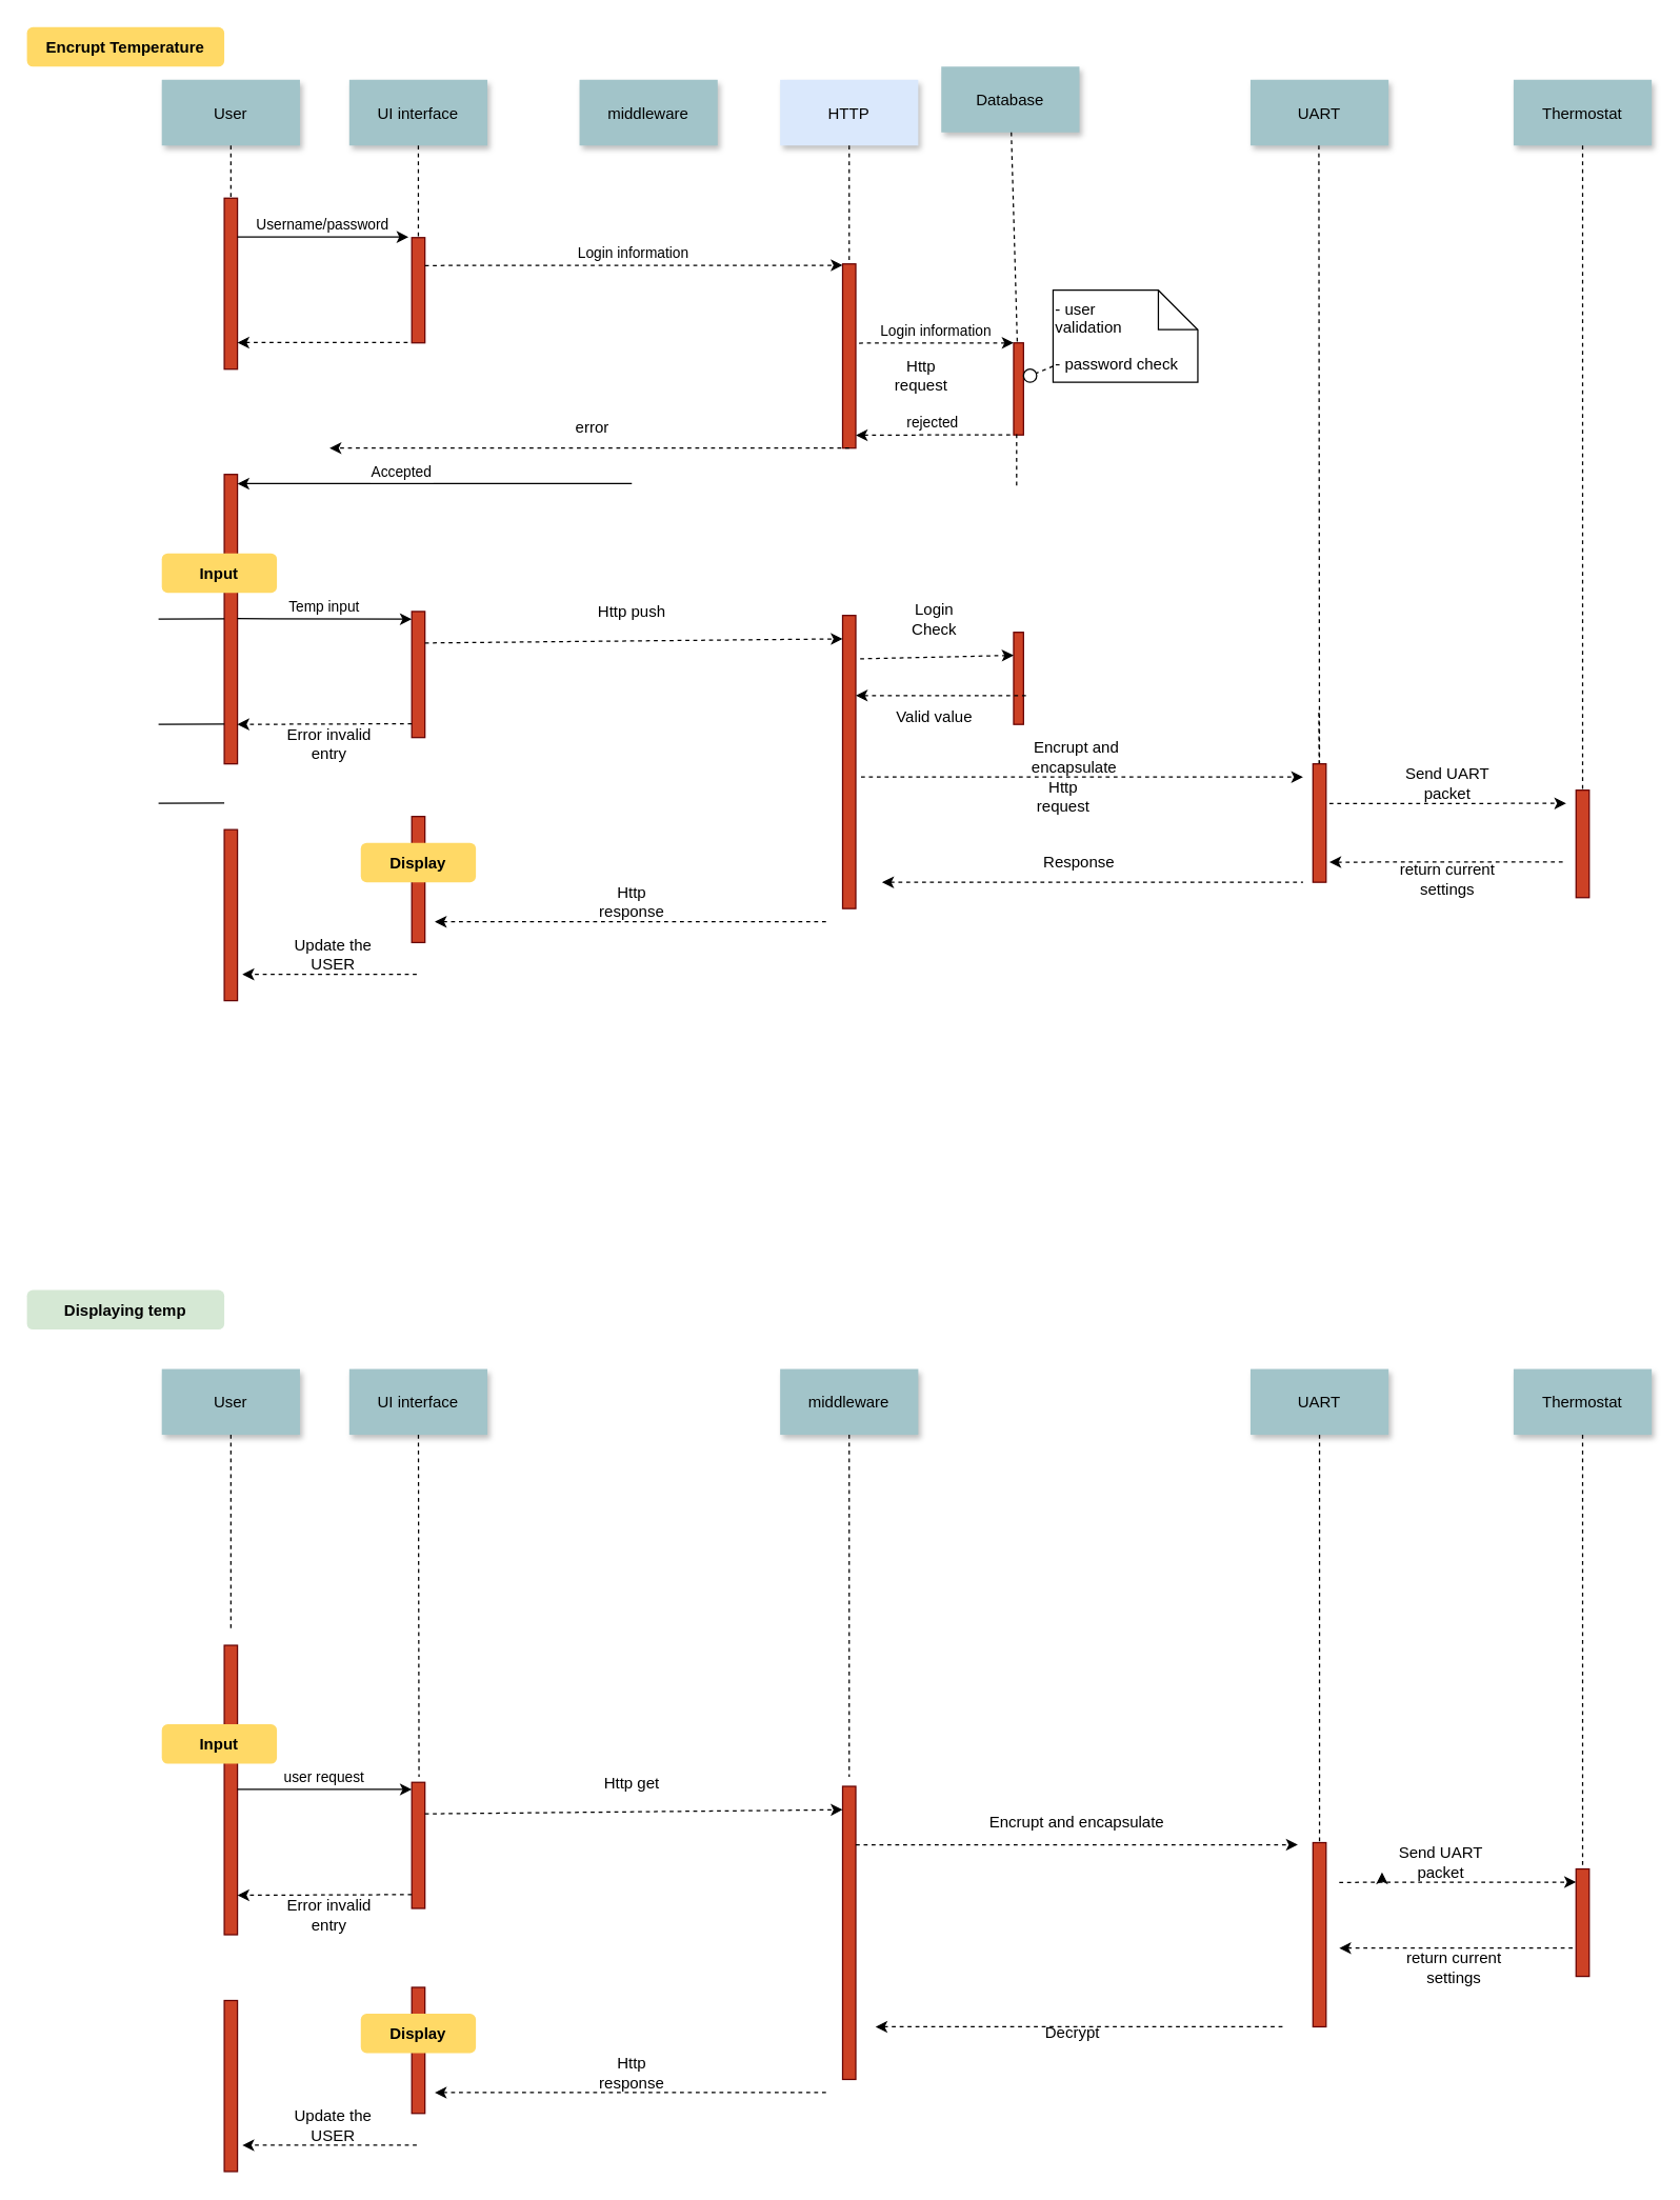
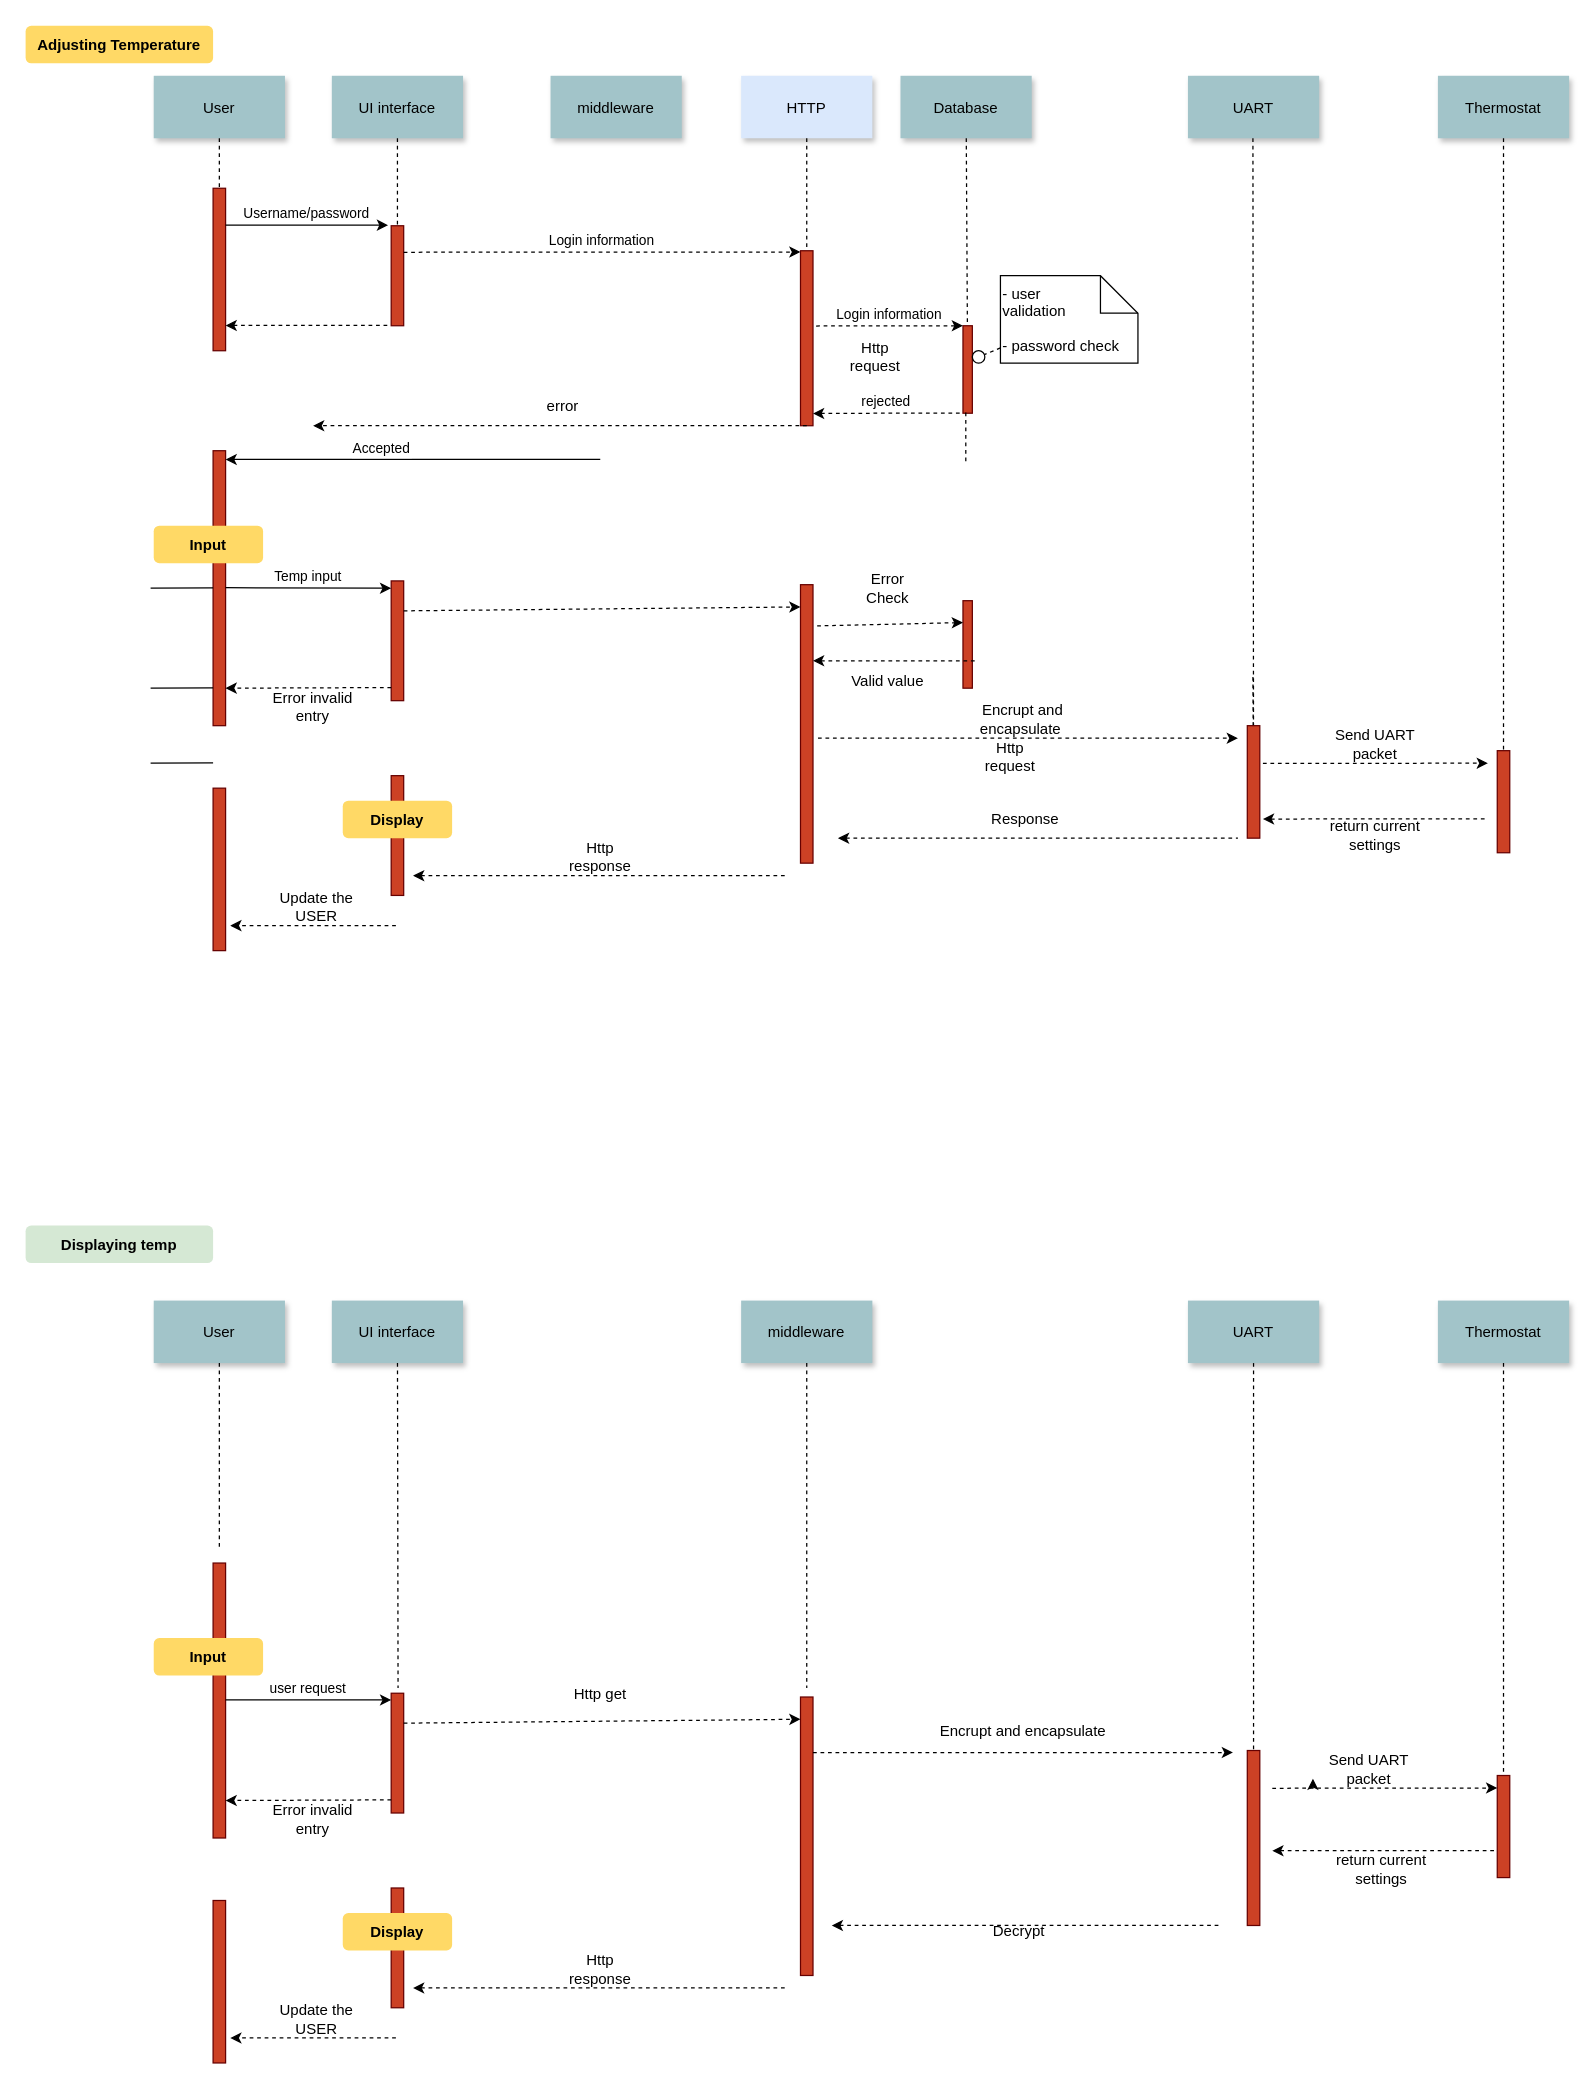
- <mxCell id="31" value="Encrupt Temperature" style="rounded=1;fontStyle=1;fillColor=#FFD966;strokeColor=none" parent="1" vertex="1"><mxGeometry x="20" y="20" width="150" height="30" as="geometry" /></mxCell>
+ <mxCell id="31" value="Adjusting Temperature" style="rounded=1;fontStyle=1;fillColor=#FFD966;strokeColor=none" parent="1" vertex="1"><mxGeometry x="20" y="20" width="150" height="30" as="geometry" /></mxCell>
- <mxCell id="13" value="Database" style="shadow=1;fillColor=#A2C4C9;strokeColor=none" parent="1" vertex="1"><mxGeometry x="715" y="50" width="105" height="50" as="geometry" /></mxCell>
+ <mxCell id="13" value="Database" style="shadow=1;fillColor=#A2C4C9;strokeColor=none" parent="1" vertex="1"><mxGeometry x="720" y="60" width="105" height="50" as="geometry" /></mxCell>
- <mxCell id="40" value="Http push" style="text;html=1;align=center;verticalAlign=middle;whiteSpace=wrap;rounded=0;" parent="1" vertex="1"><mxGeometry x="450" y="450" width="60" height="30" as="geometry" /></mxCell>
- <mxCell id="51" value="Login Check" style="text;html=1;align=center;verticalAlign=middle;whiteSpace=wrap;rounded=0;" parent="1" vertex="1"><mxGeometry x="680" y="455" width="60" height="30" as="geometry" /></mxCell>
+ <mxCell id="51" value="Error Check" style="text;html=1;align=center;verticalAlign=middle;whiteSpace=wrap;rounded=0;" parent="1" vertex="1"><mxGeometry x="680" y="455" width="60" height="30" as="geometry" /></mxCell>
